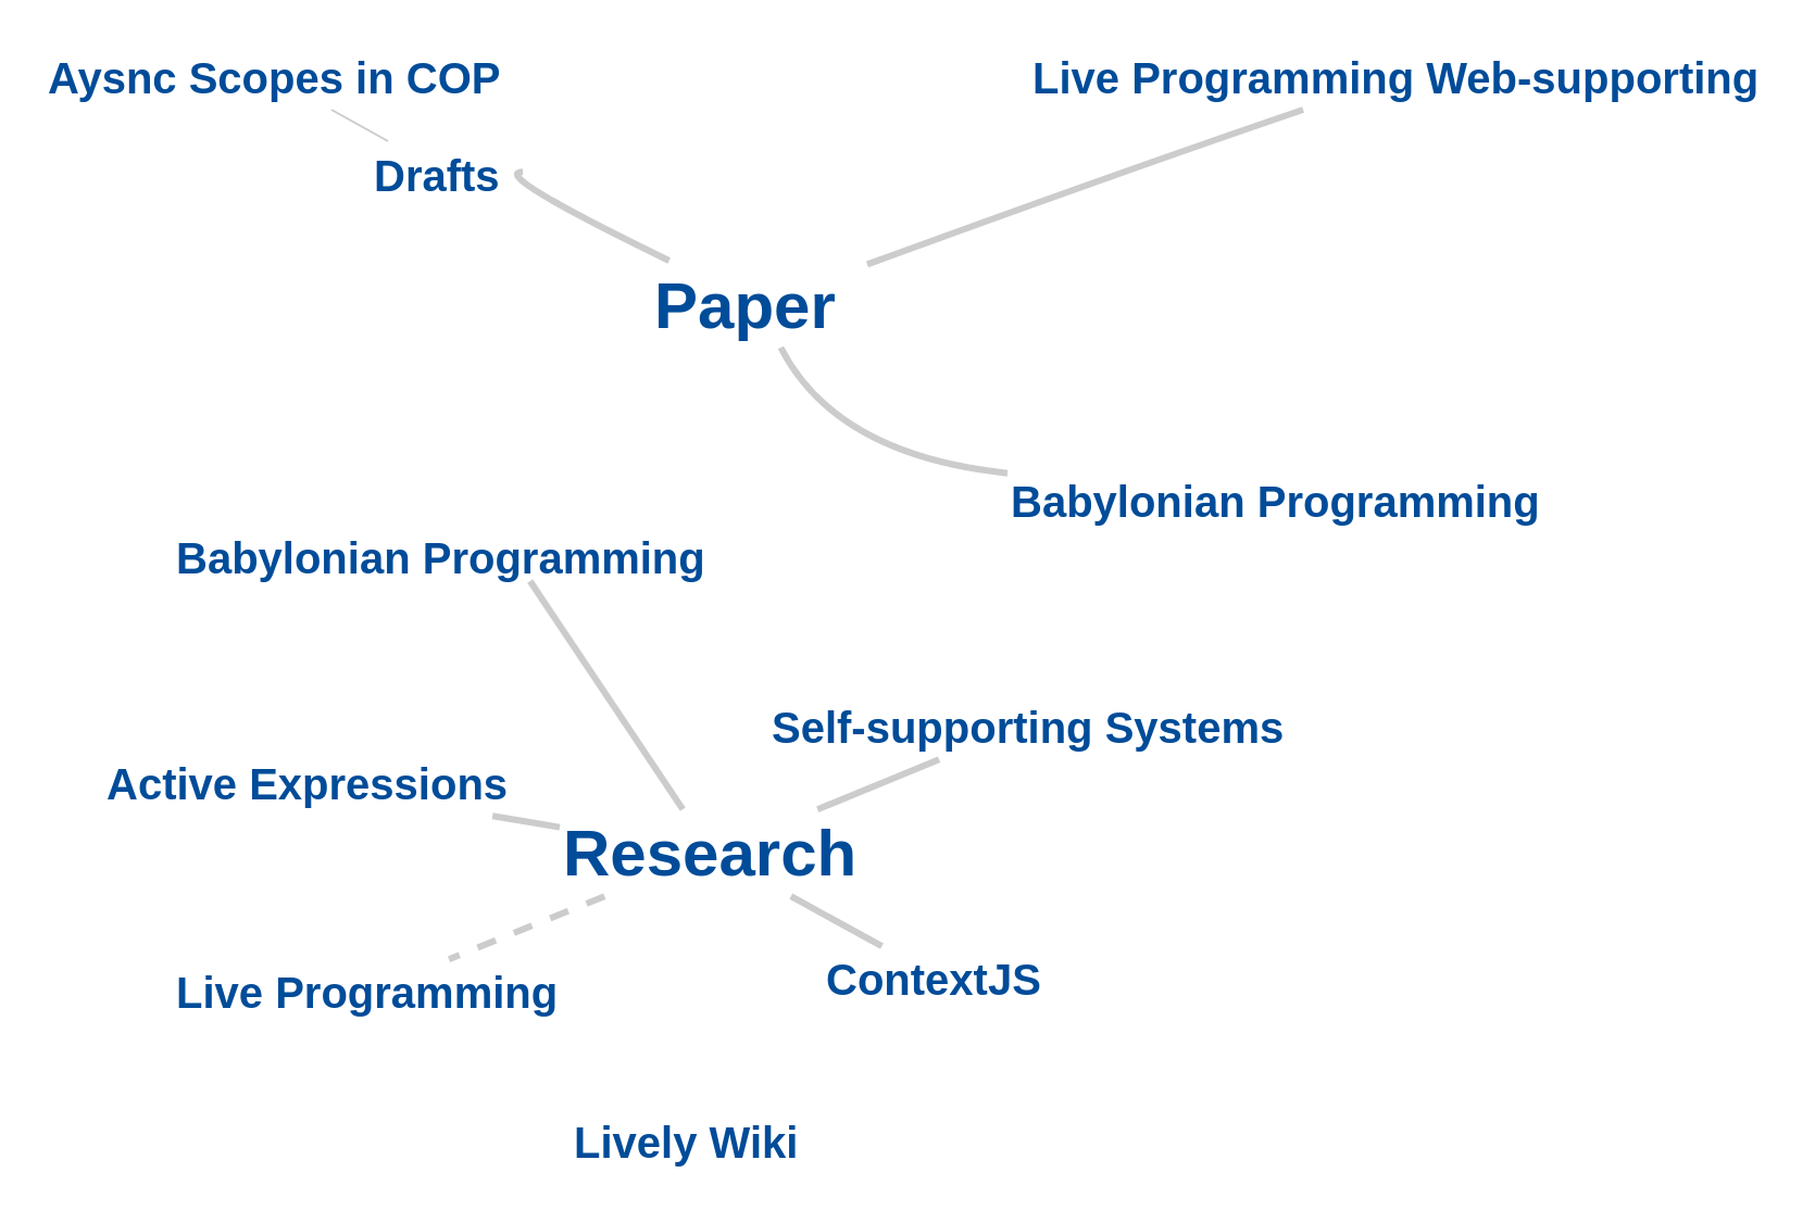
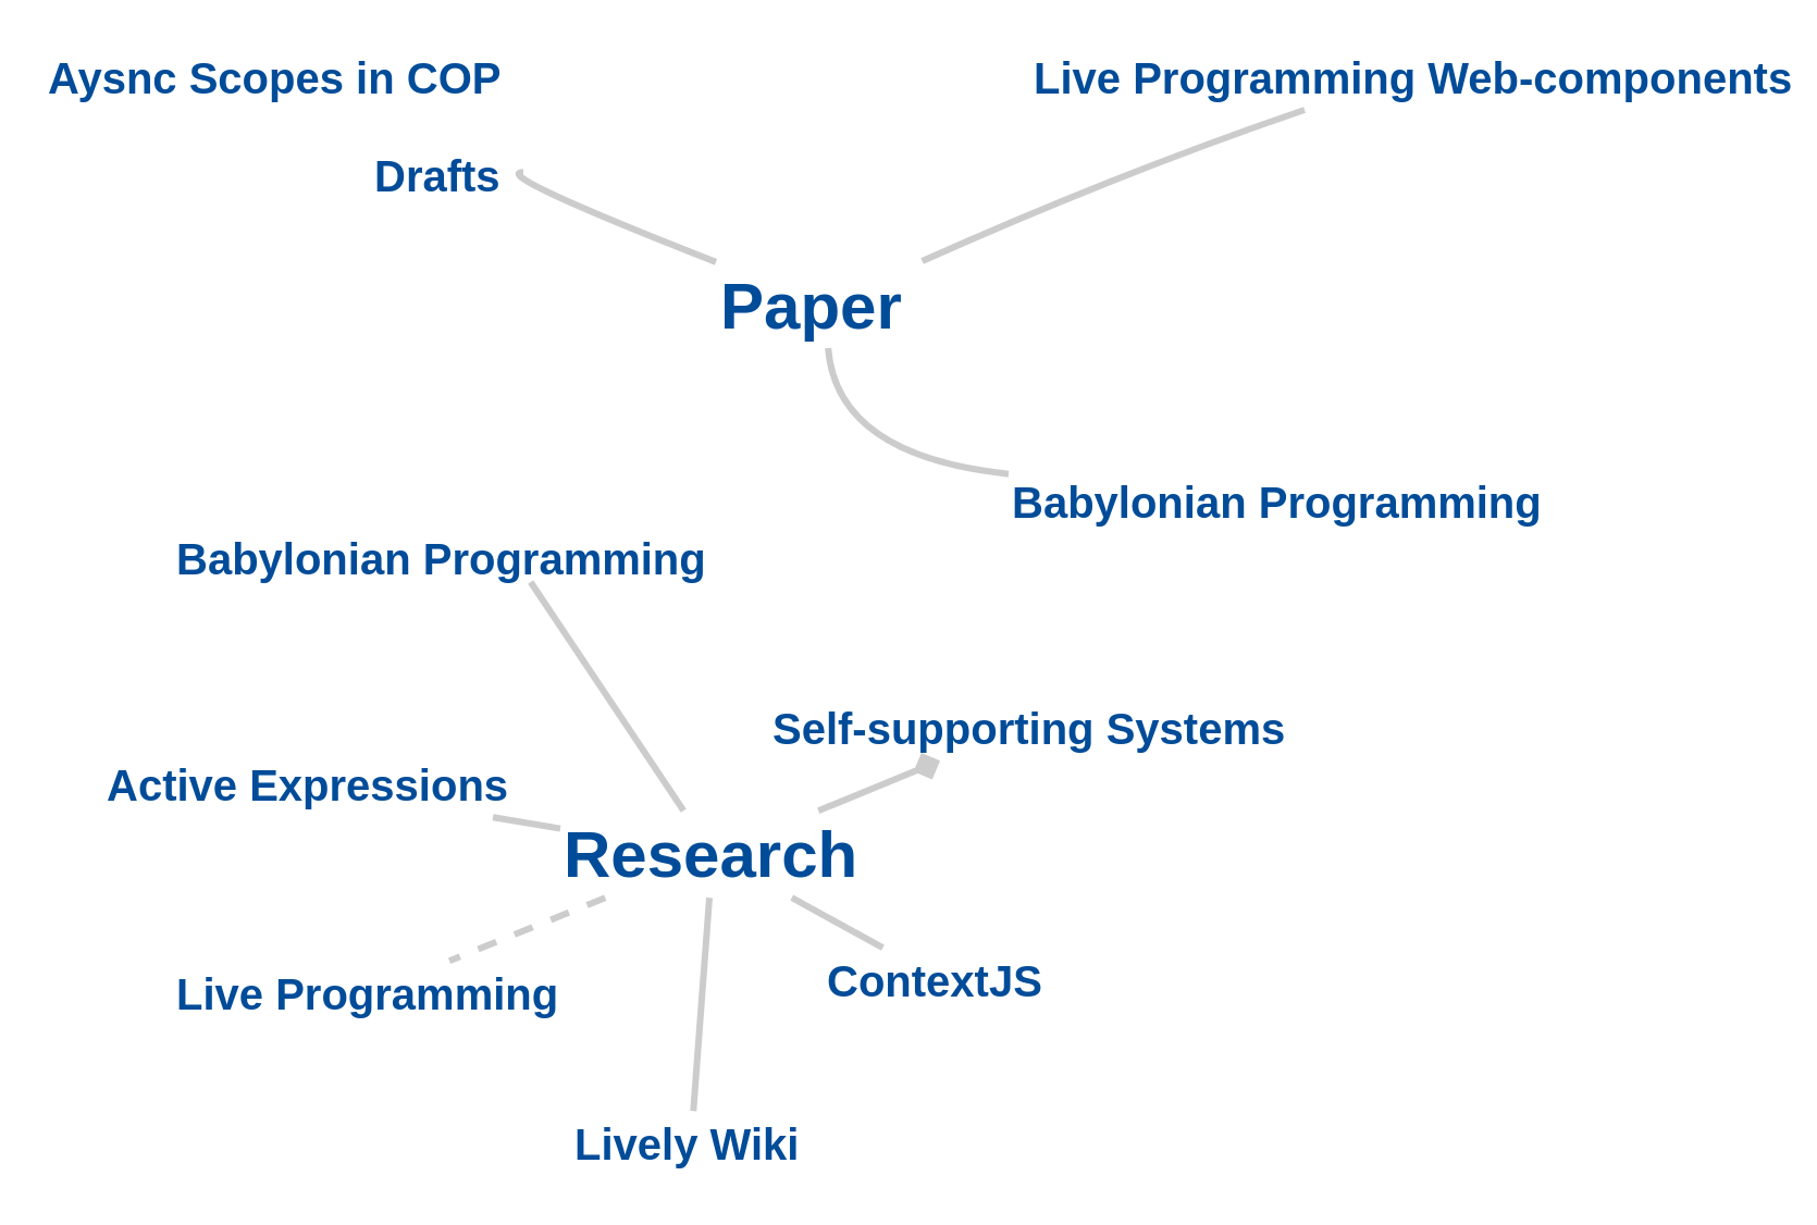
- <mxCell id="4" value="Live Programming Web-supporting" style="text;html=1;fontSize=20;fontColor=#004C99;fontStyle=1;verticalAlign=middle;" vertex="1" parent="1"><mxGeometry x="473" y="20" width="340" height="30" as="geometry" /></mxCell>
+ <mxCell id="4" value="Live Programming Web-components" style="text;html=1;fontSize=20;fontColor=#004C99;fontStyle=1;verticalAlign=middle;" vertex="1" parent="1"><mxGeometry x="473" y="20" width="340" height="30" as="geometry" /></mxCell>
- <mxCell id="7" value="" style="edgeStyle=none;orthogonalLoop=1;jettySize=auto;html=1;shadow=0;endArrow=none;strokeColor=#CCCCCC;strokeWidth=1;fontSize=14;fontColor=#004C99;" edge="1" parent="1" source="8" target="9"><mxGeometry relative="1" as="geometry"><mxPoint x="124.031" y="144.5" as="targetPoint" /></mxGeometry></mxCell>
- <mxCell id="2" value="Paper" style="text;html=1;fontSize=30;fontColor=#004C99;fontStyle=1;verticalAlign=middle;" vertex="1" parent="1"><mxGeometry x="298.5" y="119.5" width="100" height="40" as="geometry" /></mxCell>
+ <mxCell id="2" value="Paper" style="text;html=1;fontSize=30;fontColor=#004C99;fontStyle=1;verticalAlign=middle;" vertex="1" parent="1"><mxGeometry x="328.5" y="119.5" width="100" height="40" as="geometry" /></mxCell>
- <mxCell id="17" style="edgeStyle=none;orthogonalLoop=1;jettySize=auto;html=1;shadow=0;endArrow=none;strokeColor=#CCCCCC;strokeWidth=3;fontSize=14;fontColor=#004C99;" edge="1" parent="1" source="18" target="22"><mxGeometry relative="1" as="geometry" /></mxCell>
+ <mxCell id="17" style="edgeStyle=none;orthogonalLoop=1;jettySize=auto;html=1;shadow=0;endArrow=diamond;strokeColor=#CCCCCC;strokeWidth=3;fontSize=14;fontColor=#004C99;" edge="1" parent="1" source="18" target="22"><mxGeometry relative="1" as="geometry" /></mxCell>
+ <mxCell id="15" style="edgeStyle=none;orthogonalLoop=1;jettySize=auto;html=1;shadow=0;endArrow=none;strokeColor=#CCCCCC;strokeWidth=3;fontSize=14;fontColor=#004C99;" edge="1" parent="1" source="18" target="23"><mxGeometry relative="1" as="geometry" /></mxCell>
